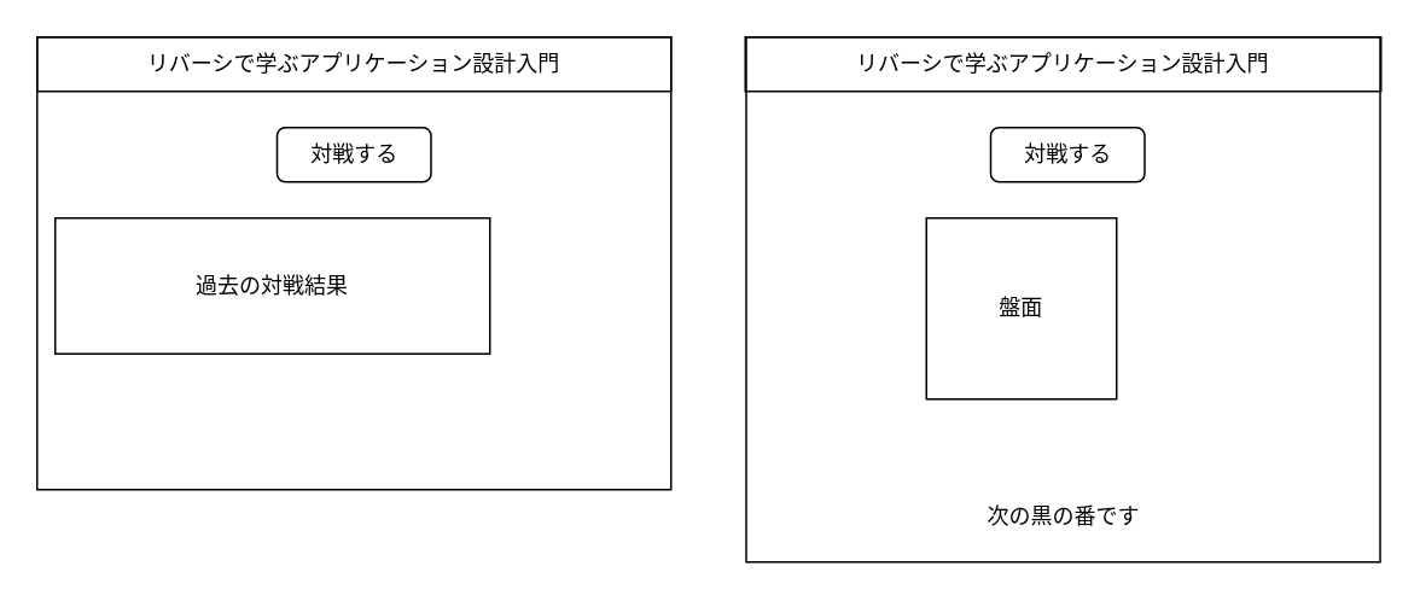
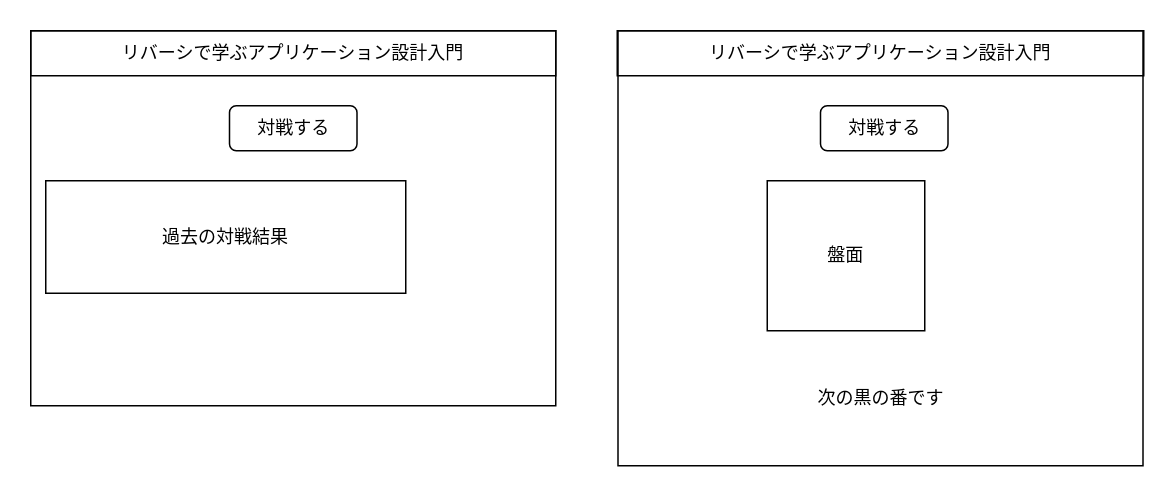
- <mxCell id="10" value="次の黒の番です" style="text;html=1;strokeColor=none;fillColor=none;align=center;verticalAlign=middle;whiteSpace=wrap;rounded=0;" vertex="1" parent="1"><mxGeometry x="541.5" y="270" width="90" height="30" as="geometry" /></mxCell>
+ <mxCell id="10" value="次の黒の番です" style="text;html=1;strokeColor=none;fillColor=none;align=center;verticalAlign=middle;whiteSpace=wrap;rounded=0;" vertex="1" parent="1"><mxGeometry x="541.5" y="250" width="90" height="30" as="geometry" /></mxCell>
